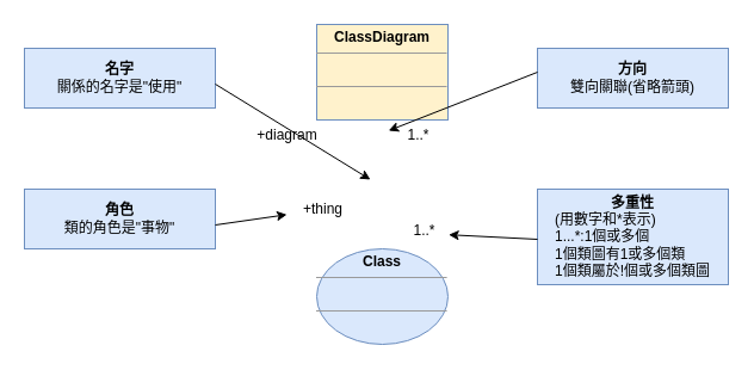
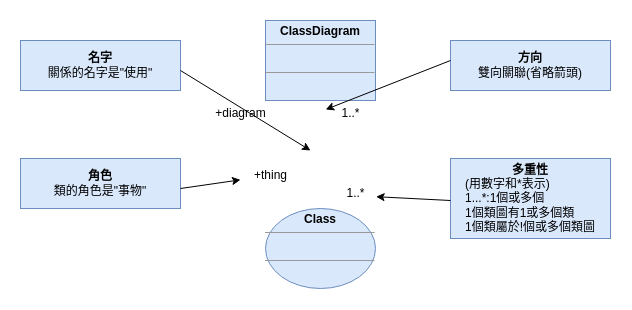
- <mxCell id="4" value="&lt;p style=&quot;margin:0px;margin-top:4px;text-align:center;&quot;&gt;&lt;b&gt;ClassDiagram&lt;/b&gt;&lt;/p&gt;&lt;hr size=&quot;1&quot;&gt;&lt;p style=&quot;margin:0px;margin-left:4px;&quot;&gt;&lt;br&gt;&lt;/p&gt;&lt;hr size=&quot;1&quot;&gt;&lt;p style=&quot;margin:0px;margin-left:4px;&quot;&gt;&lt;br&gt;&lt;/p&gt;" style="verticalAlign=top;align=left;overflow=fill;fontSize=12;fontFamily=Helvetica;html=1;whiteSpace=wrap;fillColor=#fff2cc;strokeColor=#6c8ebf;" vertex="1" parent="1"><mxGeometry x="265" y="20" width="110" height="80" as="geometry" /></mxCell>
+ <mxCell id="4" value="&lt;p style=&quot;margin:0px;margin-top:4px;text-align:center;&quot;&gt;&lt;b&gt;ClassDiagram&lt;/b&gt;&lt;/p&gt;&lt;hr size=&quot;1&quot;&gt;&lt;p style=&quot;margin:0px;margin-left:4px;&quot;&gt;&lt;br&gt;&lt;/p&gt;&lt;hr size=&quot;1&quot;&gt;&lt;p style=&quot;margin:0px;margin-left:4px;&quot;&gt;&lt;br&gt;&lt;/p&gt;" style="verticalAlign=top;align=left;overflow=fill;fontSize=12;fontFamily=Helvetica;html=1;whiteSpace=wrap;fillColor=#dae8fc;strokeColor=#6c8ebf;" vertex="1" parent="1"><mxGeometry x="265" y="20" width="110" height="80" as="geometry" /></mxCell>
